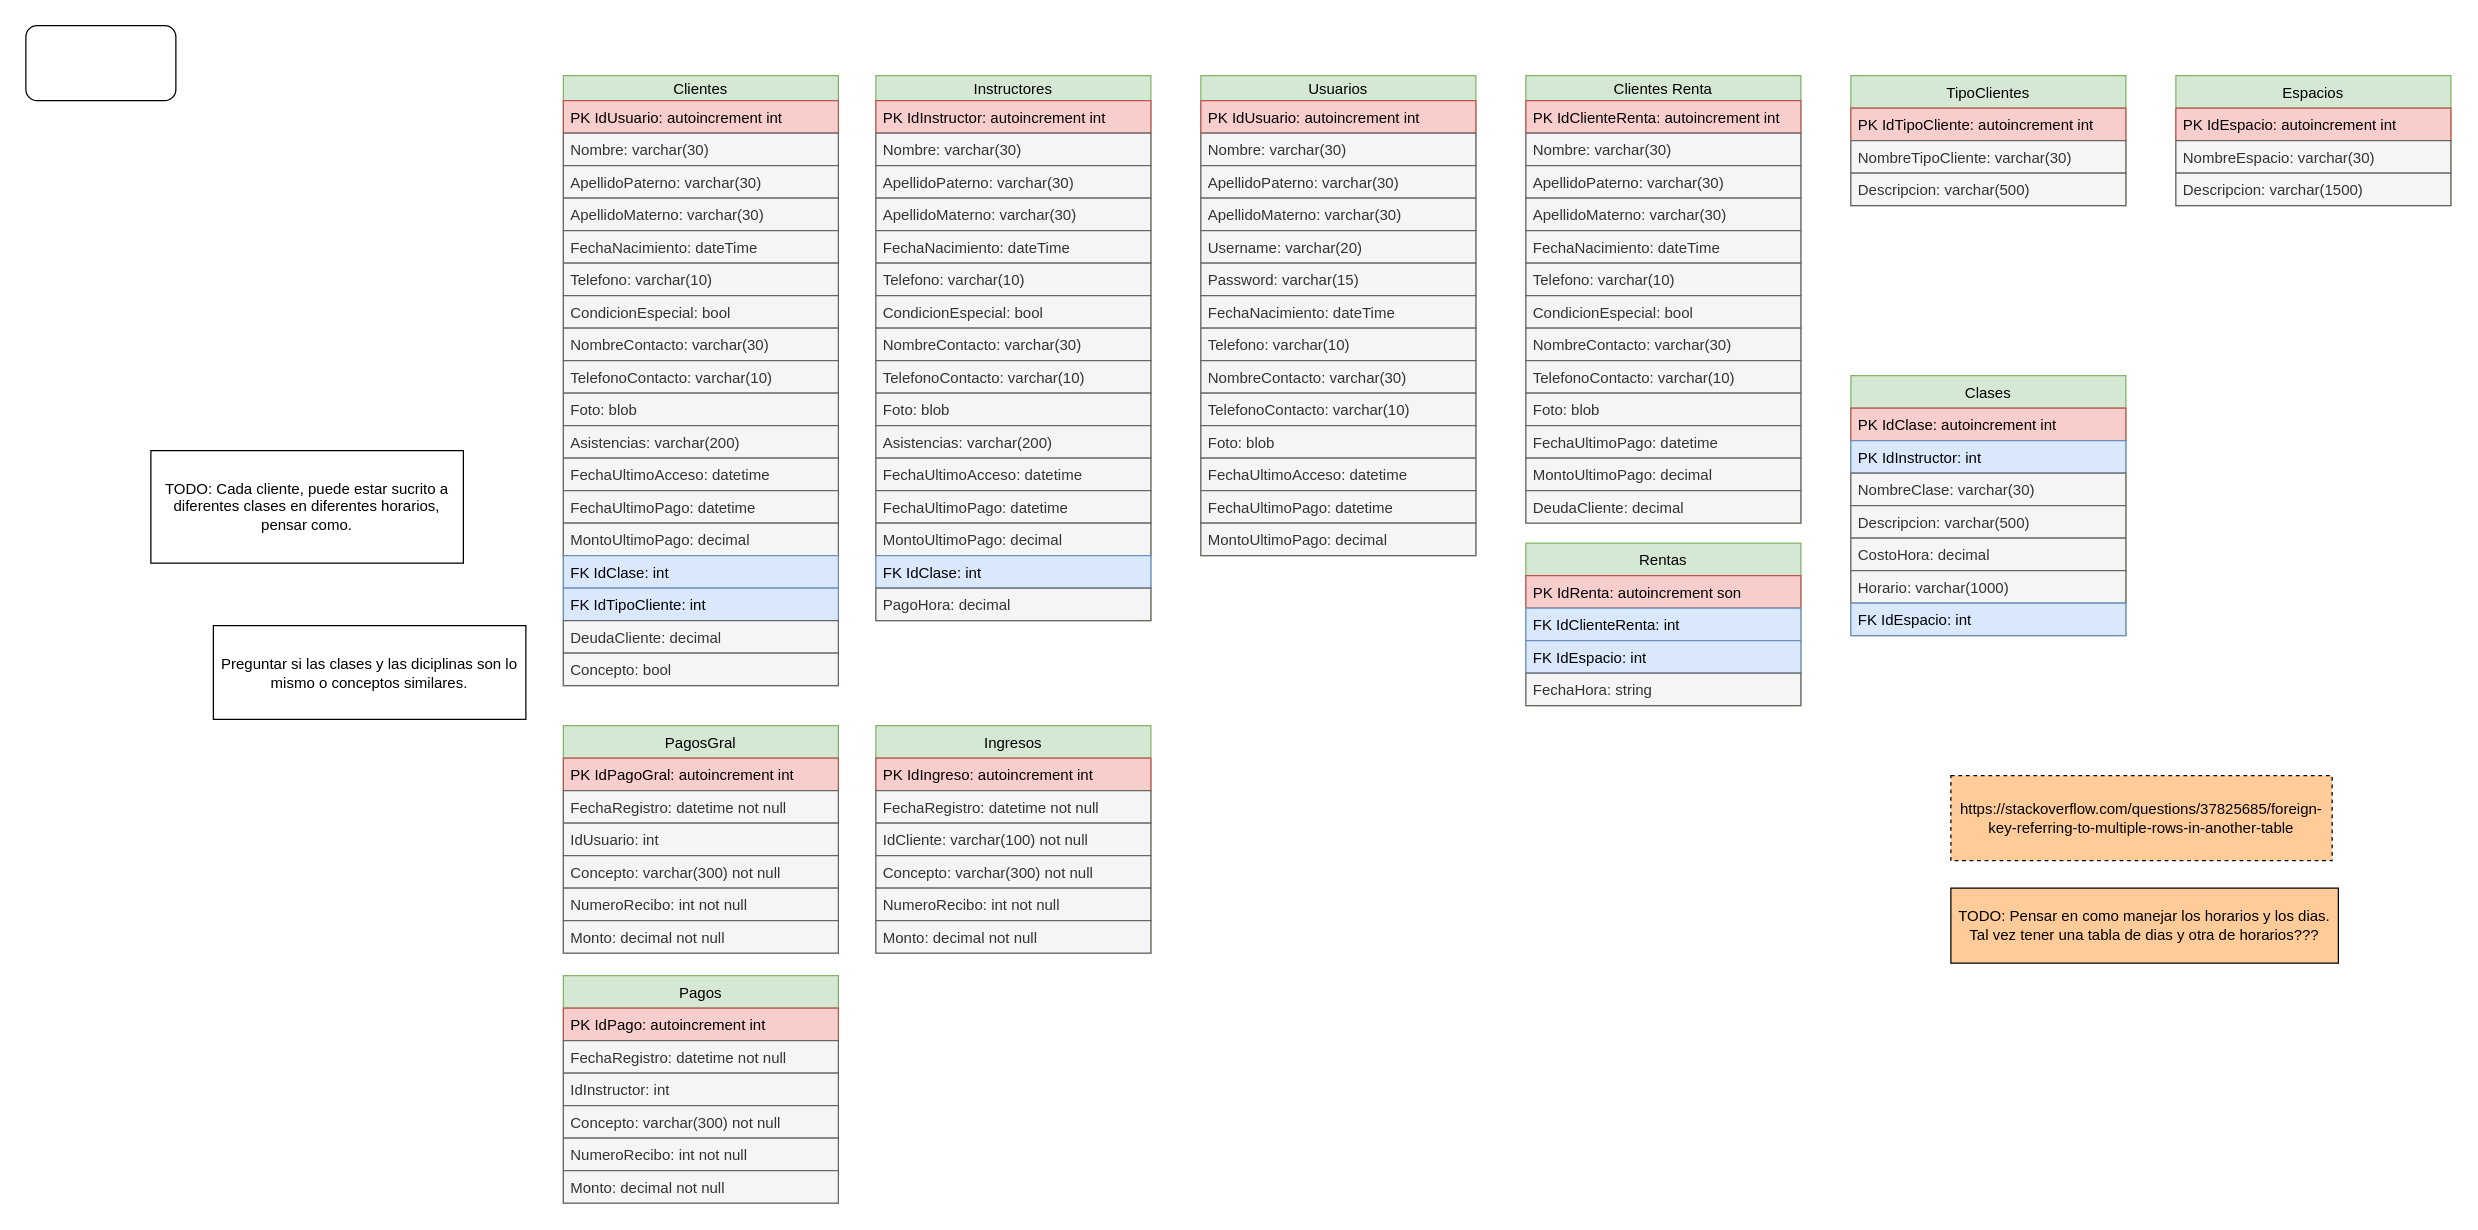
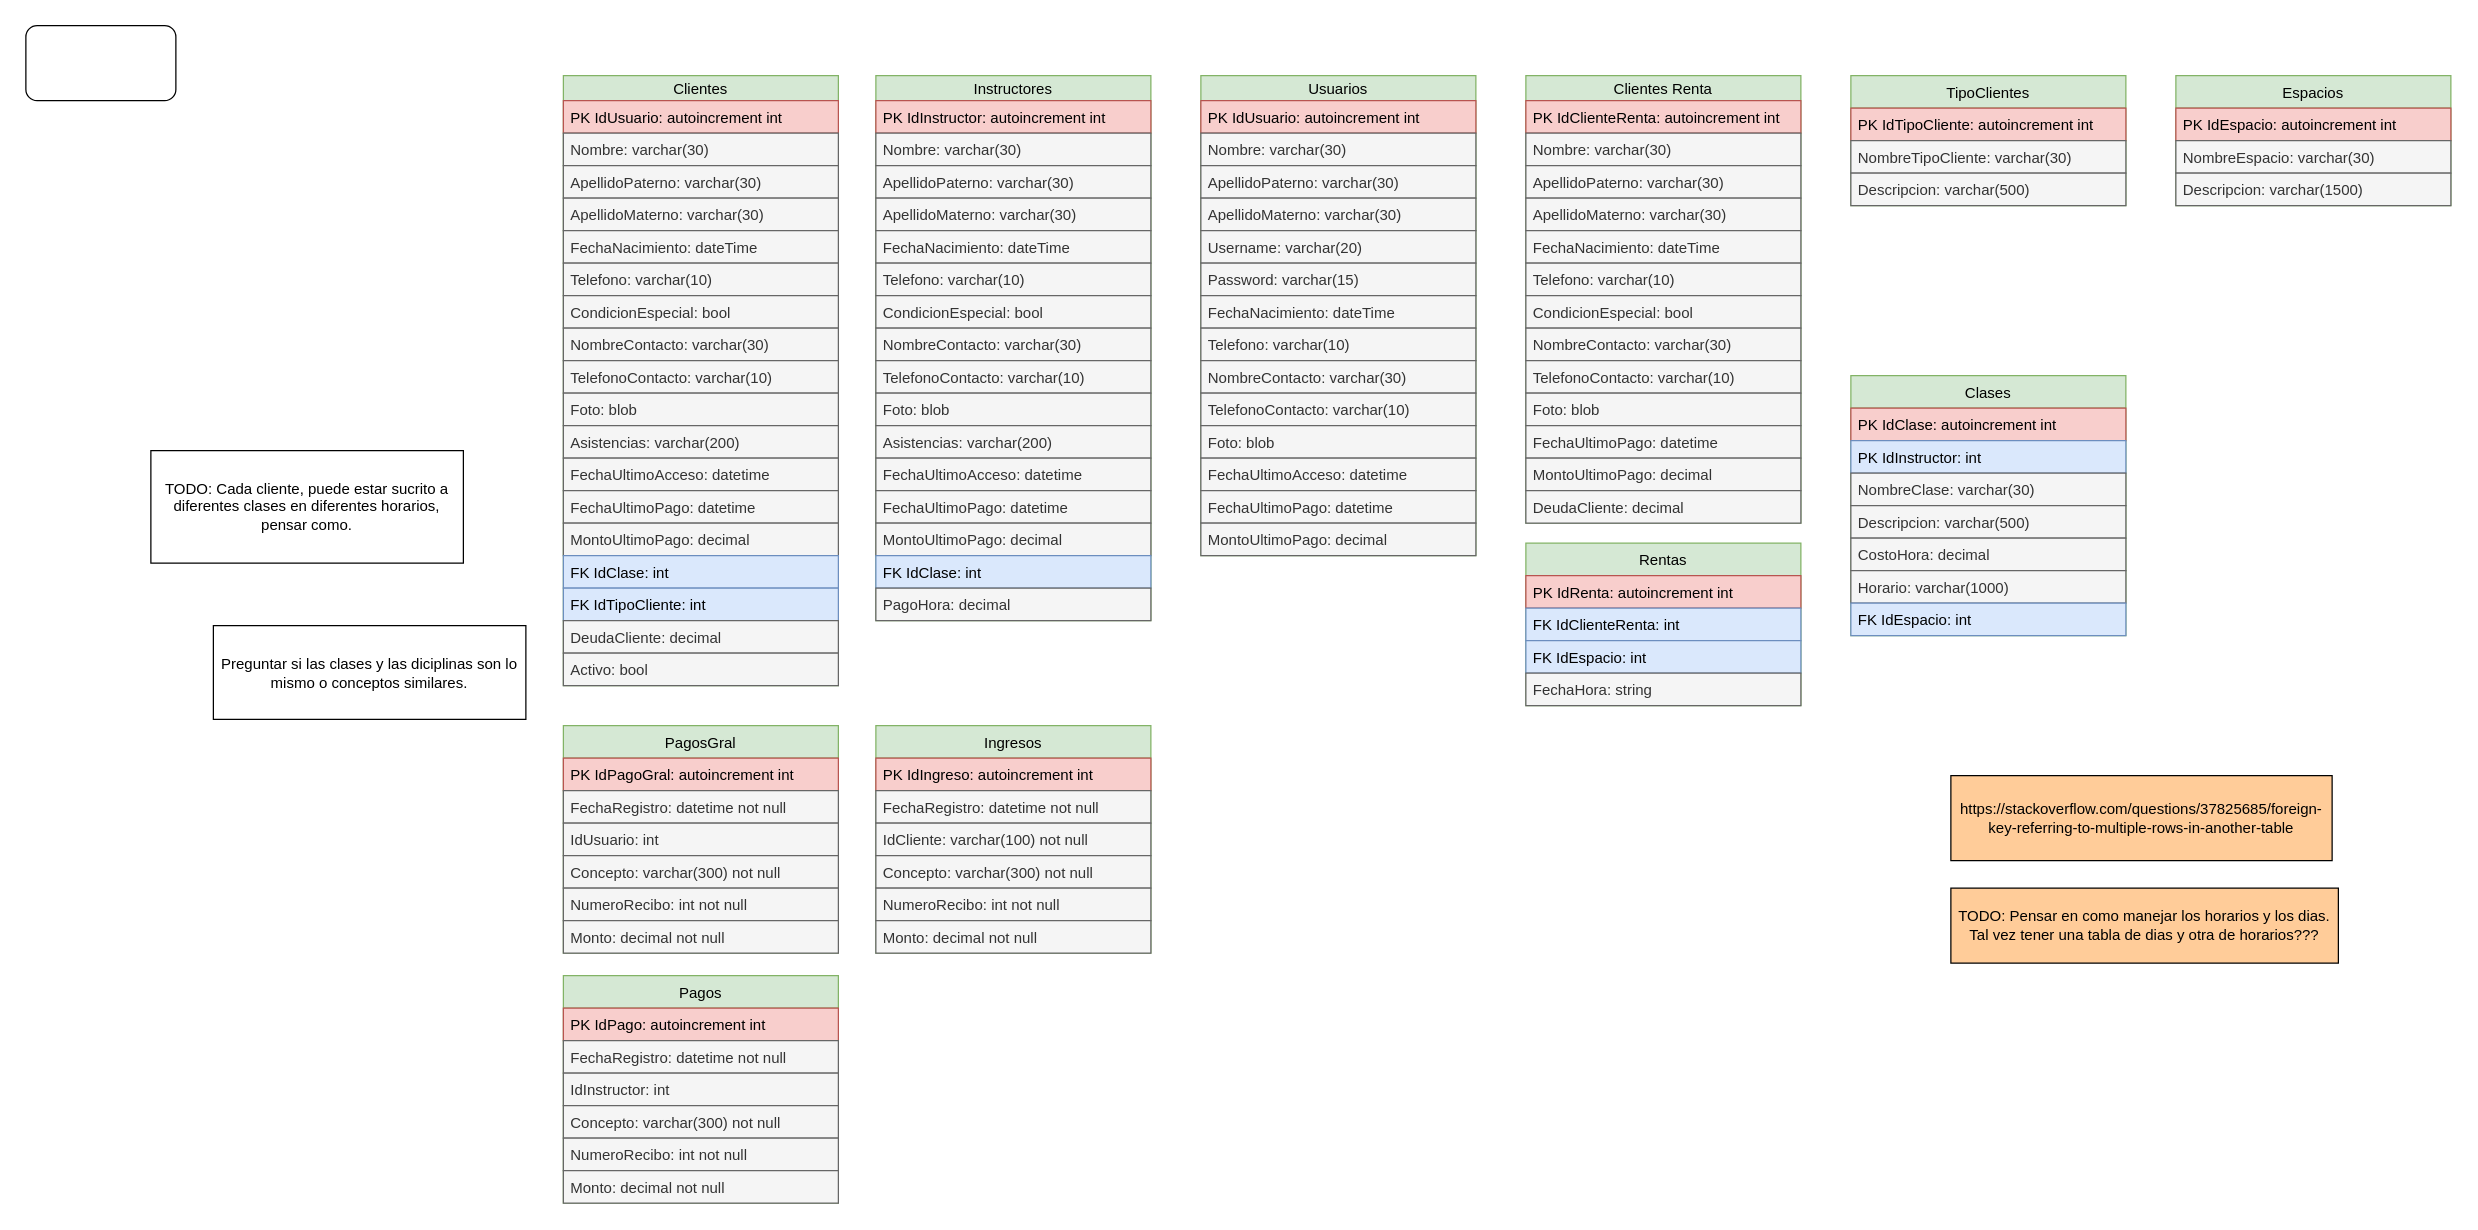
- <mxCell id="102" value="PK IdRenta: autoincrement son" style="text;strokeColor=#b85450;fillColor=#f8cecc;align=left;verticalAlign=top;spacingLeft=4;spacingRight=4;overflow=hidden;rotatable=0;points=[[0,0.5],[1,0.5]];portConstraint=eastwest;" parent="101" vertex="1"><mxGeometry y="26" width="220" height="26" as="geometry" /></mxCell>
+ <mxCell id="102" value="PK IdRenta: autoincrement int" style="text;strokeColor=#b85450;fillColor=#f8cecc;align=left;verticalAlign=top;spacingLeft=4;spacingRight=4;overflow=hidden;rotatable=0;points=[[0,0.5],[1,0.5]];portConstraint=eastwest;" parent="101" vertex="1"><mxGeometry y="26" width="220" height="26" as="geometry" /></mxCell>
- <mxCell id="20" value="Concepto: bool" style="text;strokeColor=#666666;fillColor=#f5f5f5;align=left;verticalAlign=top;spacingLeft=4;spacingRight=4;overflow=hidden;rotatable=0;points=[[0,0.5],[1,0.5]];portConstraint=eastwest;fontColor=#333333;" parent="2" vertex="1"><mxGeometry y="462" width="220" height="26" as="geometry" /></mxCell>
+ <mxCell id="20" value="Activo: bool" style="text;strokeColor=#666666;fillColor=#f5f5f5;align=left;verticalAlign=top;spacingLeft=4;spacingRight=4;overflow=hidden;rotatable=0;points=[[0,0.5],[1,0.5]];portConstraint=eastwest;fontColor=#333333;" parent="2" vertex="1"><mxGeometry y="462" width="220" height="26" as="geometry" /></mxCell>
- <mxCell id="64" value="https://stackoverflow.com/questions/37825685/foreign-key-referring-to-multiple-rows-in-another-table" style="rounded=0;whiteSpace=wrap;html=1;fillColor=#FFCC99;dashed=1;" parent="1" vertex="1"><mxGeometry x="1560" y="620" width="305" height="68" as="geometry" /></mxCell>
+ <mxCell id="64" value="https://stackoverflow.com/questions/37825685/foreign-key-referring-to-multiple-rows-in-another-table" style="rounded=0;whiteSpace=wrap;html=1;fillColor=#FFCC99;" parent="1" vertex="1"><mxGeometry x="1560" y="620" width="305" height="68" as="geometry" /></mxCell>
